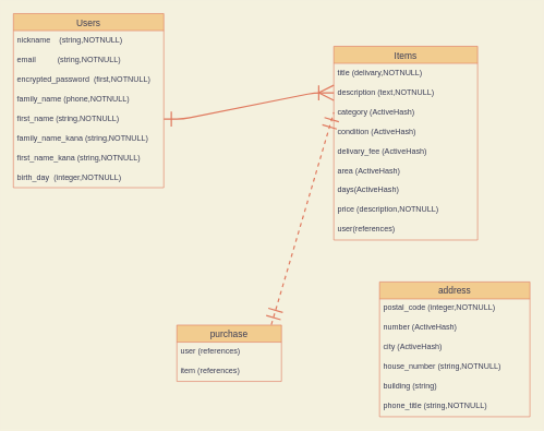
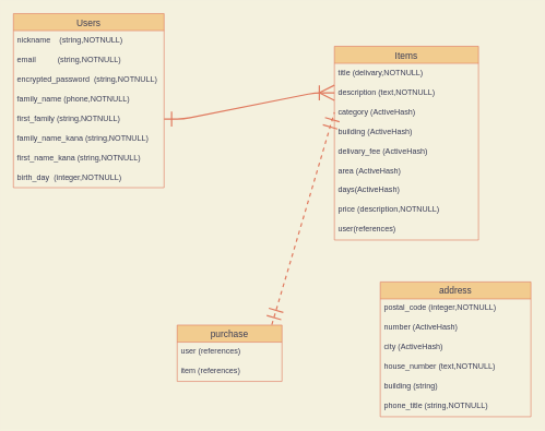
- <mxCell id="5" value="encrypted_password  (first,NOTNULL)&#10;" style="text;strokeColor=none;fillColor=none;spacingLeft=4;spacingRight=4;overflow=hidden;rotatable=0;points=[[0,0.5],[1,0.5]];portConstraint=eastwest;fontSize=12;fontColor=#393C56;" vertex="1" parent="2"><mxGeometry y="86" width="230" height="30" as="geometry" /></mxCell>
+ <mxCell id="5" value="encrypted_password  (string,NOTNULL)&#10;" style="text;strokeColor=none;fillColor=none;spacingLeft=4;spacingRight=4;overflow=hidden;rotatable=0;points=[[0,0.5],[1,0.5]];portConstraint=eastwest;fontSize=12;fontColor=#393C56;" vertex="1" parent="2"><mxGeometry y="86" width="230" height="30" as="geometry" /></mxCell>
- <mxCell id="7" value="first_name (string,NOTNULL)" style="text;strokeColor=none;fillColor=none;spacingLeft=4;spacingRight=4;overflow=hidden;rotatable=0;points=[[0,0.5],[1,0.5]];portConstraint=eastwest;fontSize=12;fontColor=#393C56;" vertex="1" parent="2"><mxGeometry y="146" width="230" height="30" as="geometry" /></mxCell>
+ <mxCell id="7" value="first_family (string,NOTNULL)" style="text;strokeColor=none;fillColor=none;spacingLeft=4;spacingRight=4;overflow=hidden;rotatable=0;points=[[0,0.5],[1,0.5]];portConstraint=eastwest;fontSize=12;fontColor=#393C56;" vertex="1" parent="2"><mxGeometry y="146" width="230" height="30" as="geometry" /></mxCell>
- <mxCell id="15" value="condition (ActiveHash)" style="text;strokeColor=none;fillColor=none;spacingLeft=4;spacingRight=4;overflow=hidden;rotatable=0;points=[[0,0.5],[1,0.5]];portConstraint=eastwest;fontSize=12;fontColor=#393C56;" vertex="1" parent="11"><mxGeometry y="116" width="220" height="30" as="geometry" /></mxCell>
+ <mxCell id="15" value="building (ActiveHash)" style="text;strokeColor=none;fillColor=none;spacingLeft=4;spacingRight=4;overflow=hidden;rotatable=0;points=[[0,0.5],[1,0.5]];portConstraint=eastwest;fontSize=12;fontColor=#393C56;" vertex="1" parent="11"><mxGeometry y="116" width="220" height="30" as="geometry" /></mxCell>
- <mxCell id="29" value="house_number (string,NOTNULL)" style="text;strokeColor=none;fillColor=none;spacingLeft=4;spacingRight=4;overflow=hidden;rotatable=0;points=[[0,0.5],[1,0.5]];portConstraint=eastwest;fontSize=12;fontColor=#393C56;" vertex="1" parent="25"><mxGeometry y="116" width="230" height="30" as="geometry" /></mxCell>
+ <mxCell id="29" value="house_number (text,NOTNULL)" style="text;strokeColor=none;fillColor=none;spacingLeft=4;spacingRight=4;overflow=hidden;rotatable=0;points=[[0,0.5],[1,0.5]];portConstraint=eastwest;fontSize=12;fontColor=#393C56;" vertex="1" parent="25"><mxGeometry y="116" width="230" height="30" as="geometry" /></mxCell>
